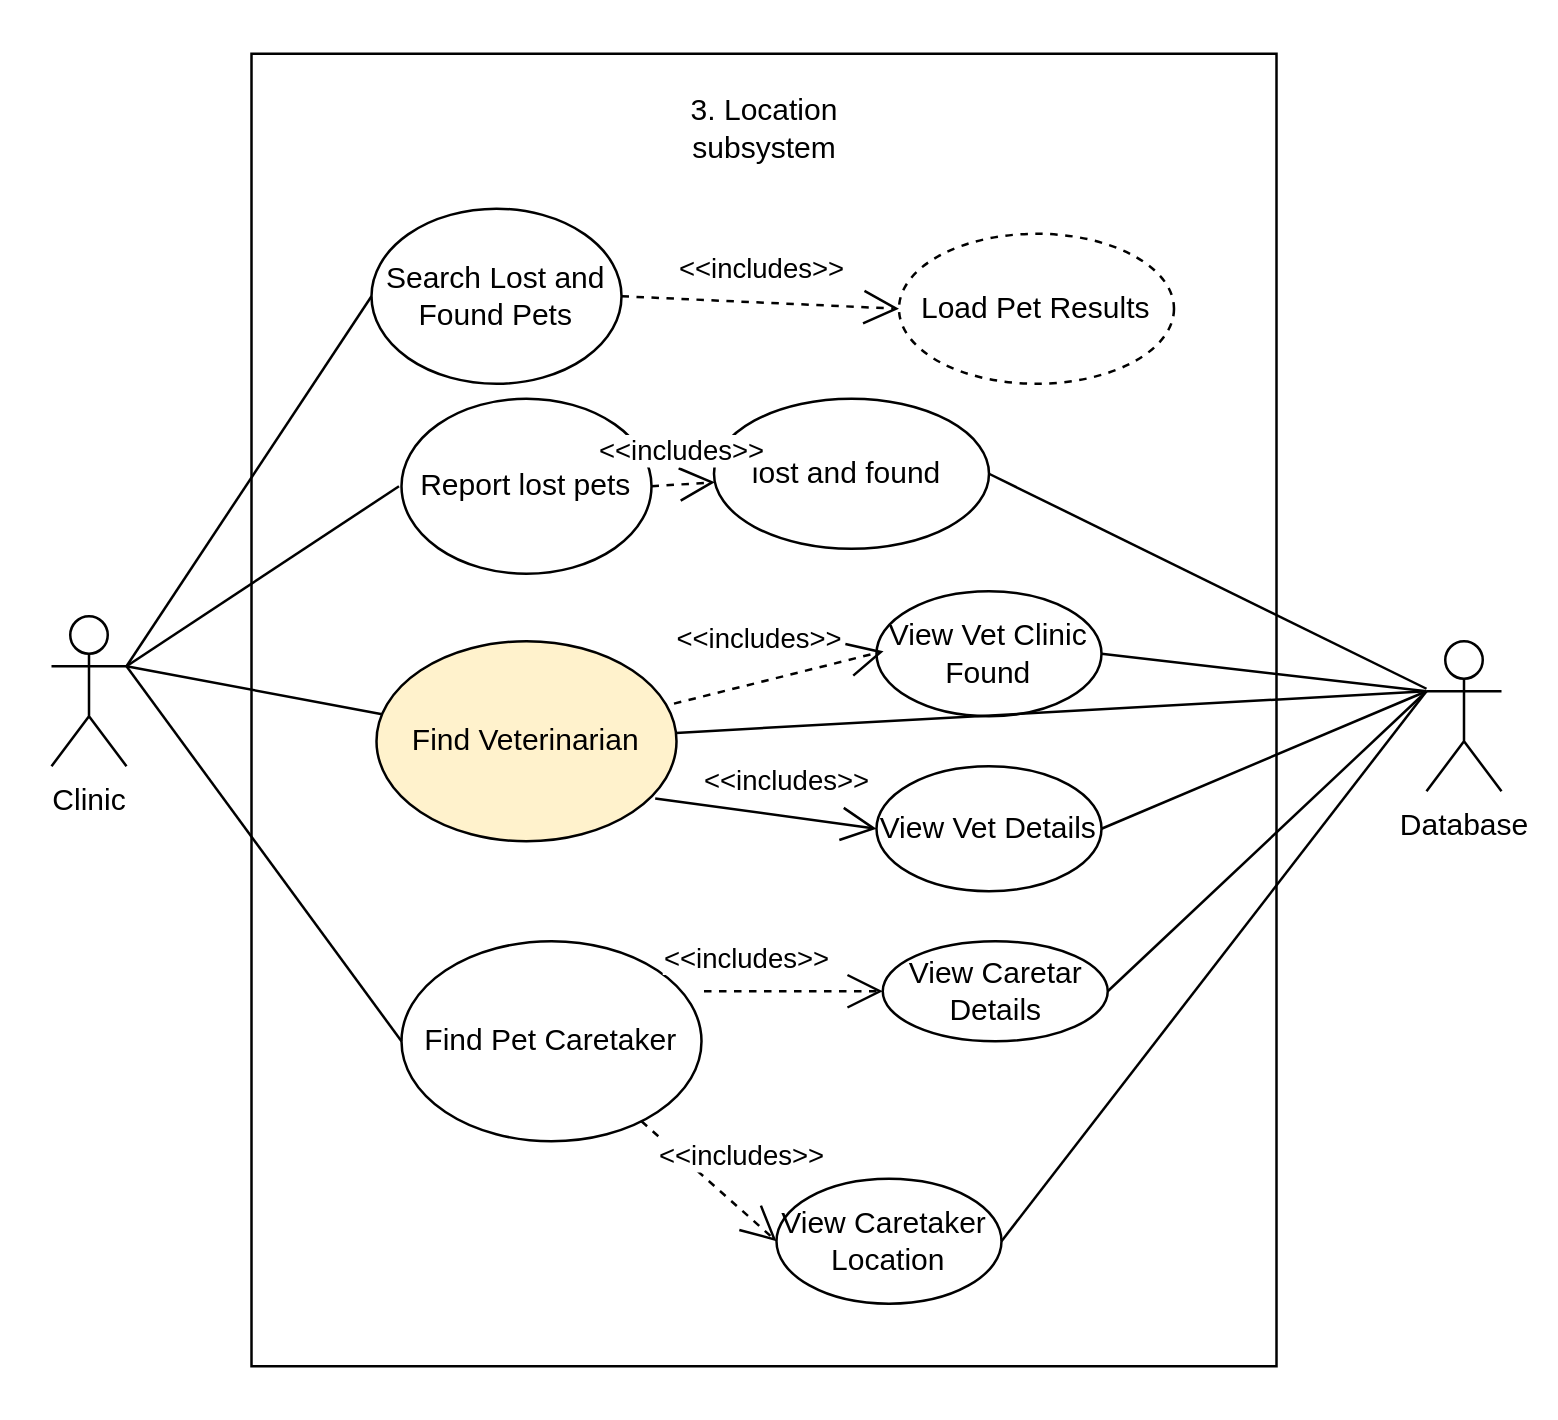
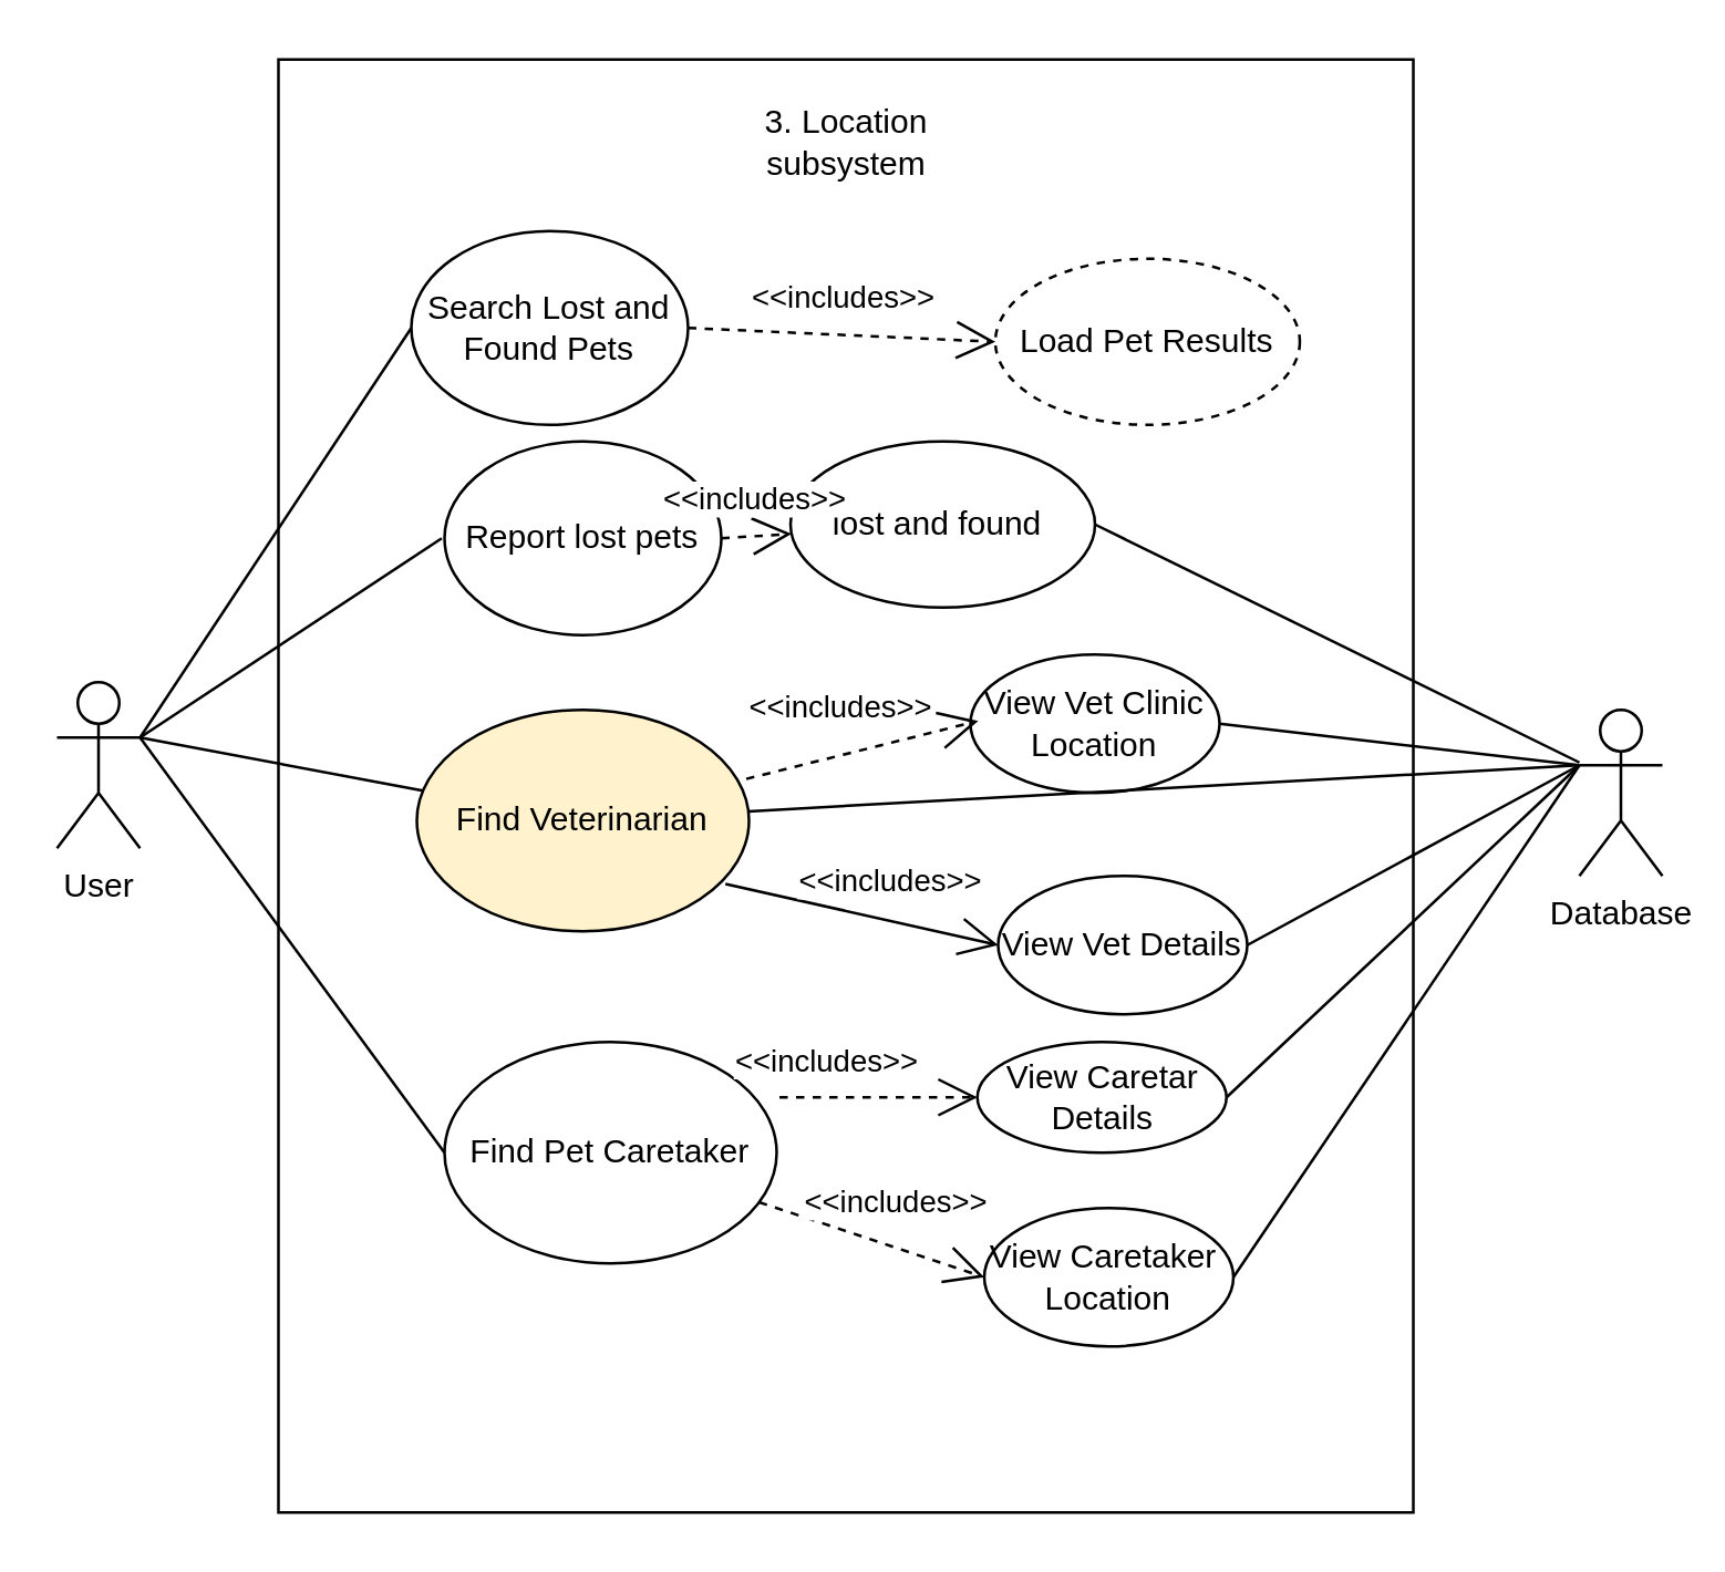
- <mxCell id="9" value="View Vet Clinic Found" style="ellipse;whiteSpace=wrap;html=1;" vertex="1" parent="1"><mxGeometry x="350.002" y="235.996" width="90" height="50" as="geometry" /></mxCell>
+ <mxCell id="9" value="View Vet Clinic Location" style="ellipse;whiteSpace=wrap;html=1;" vertex="1" parent="1"><mxGeometry x="350.002" y="235.996" width="90" height="50" as="geometry" /></mxCell>
- <mxCell id="21" value="Clinic" style="shape=umlActor;verticalLabelPosition=bottom;verticalAlign=top;html=1;outlineConnect=0;" vertex="1" parent="1"><mxGeometry x="20.002" y="245.996" width="30" height="60" as="geometry" /></mxCell>
+ <mxCell id="21" value="User" style="shape=umlActor;verticalLabelPosition=bottom;verticalAlign=top;html=1;outlineConnect=0;" vertex="1" parent="1"><mxGeometry x="20.002" y="245.996" width="30" height="60" as="geometry" /></mxCell>
- <mxCell id="10" value="View Vet Details" style="ellipse;whiteSpace=wrap;html=1;" vertex="1" parent="1"><mxGeometry x="350.002" y="305.996" width="90" height="50" as="geometry" /></mxCell>
+ <mxCell id="10" value="View Vet Details" style="ellipse;whiteSpace=wrap;html=1;" vertex="1" parent="1"><mxGeometry x="360.002" y="315.996" width="90" height="50" as="geometry" /></mxCell>
- <mxCell id="17" value="View Caretaker&amp;nbsp;&lt;div&gt;Location&lt;/div&gt;" style="ellipse;whiteSpace=wrap;html=1;" vertex="1" parent="1"><mxGeometry x="310.002" y="470.996" width="90" height="50" as="geometry" /></mxCell>
+ <mxCell id="17" value="View Caretaker&amp;nbsp;&lt;div&gt;Location&lt;/div&gt;" style="ellipse;whiteSpace=wrap;html=1;" vertex="1" parent="1"><mxGeometry x="355.002" y="435.996" width="90" height="50" as="geometry" /></mxCell>
